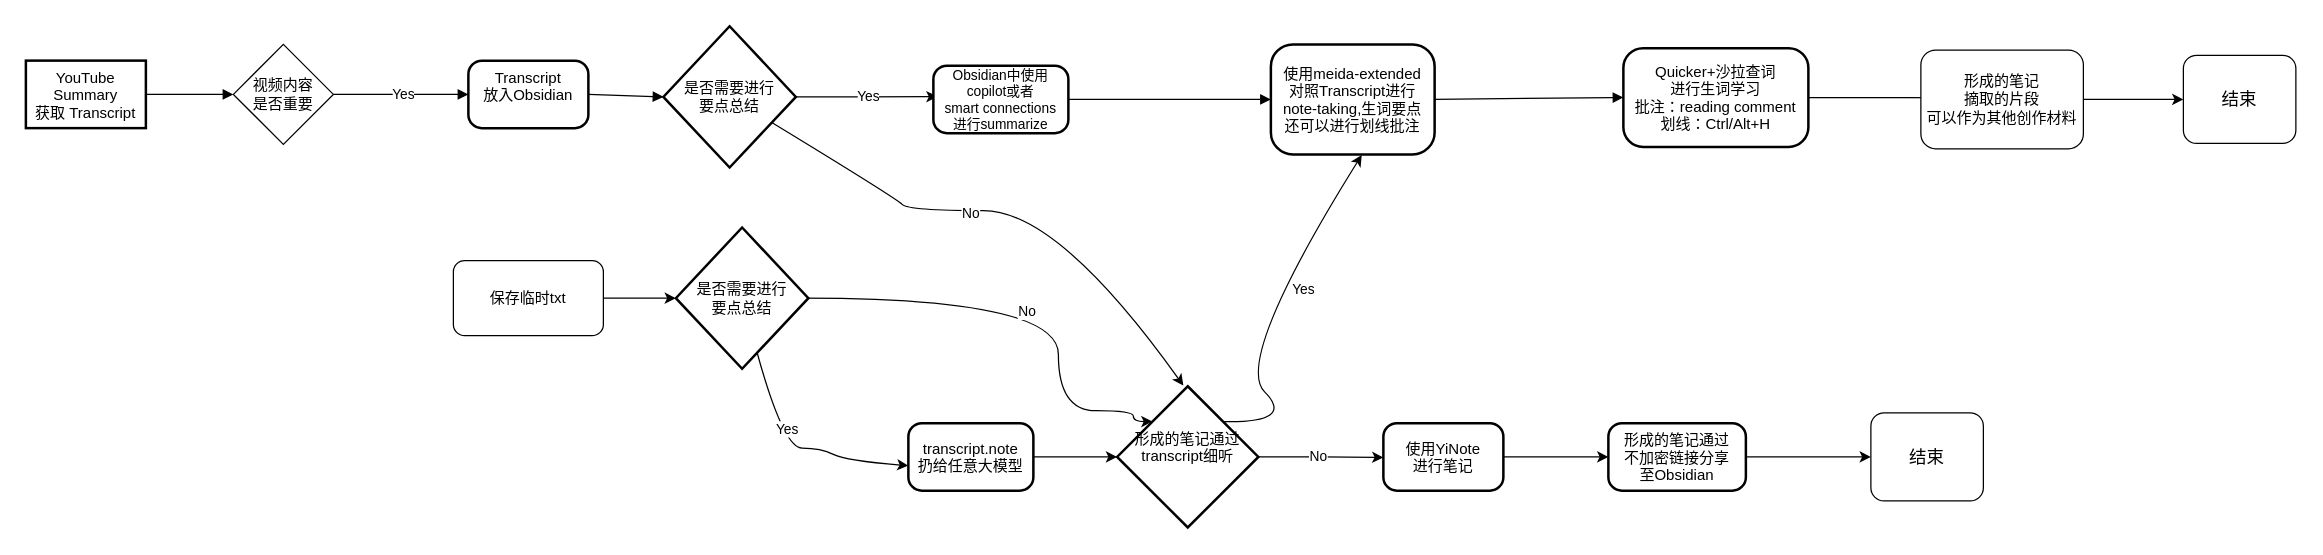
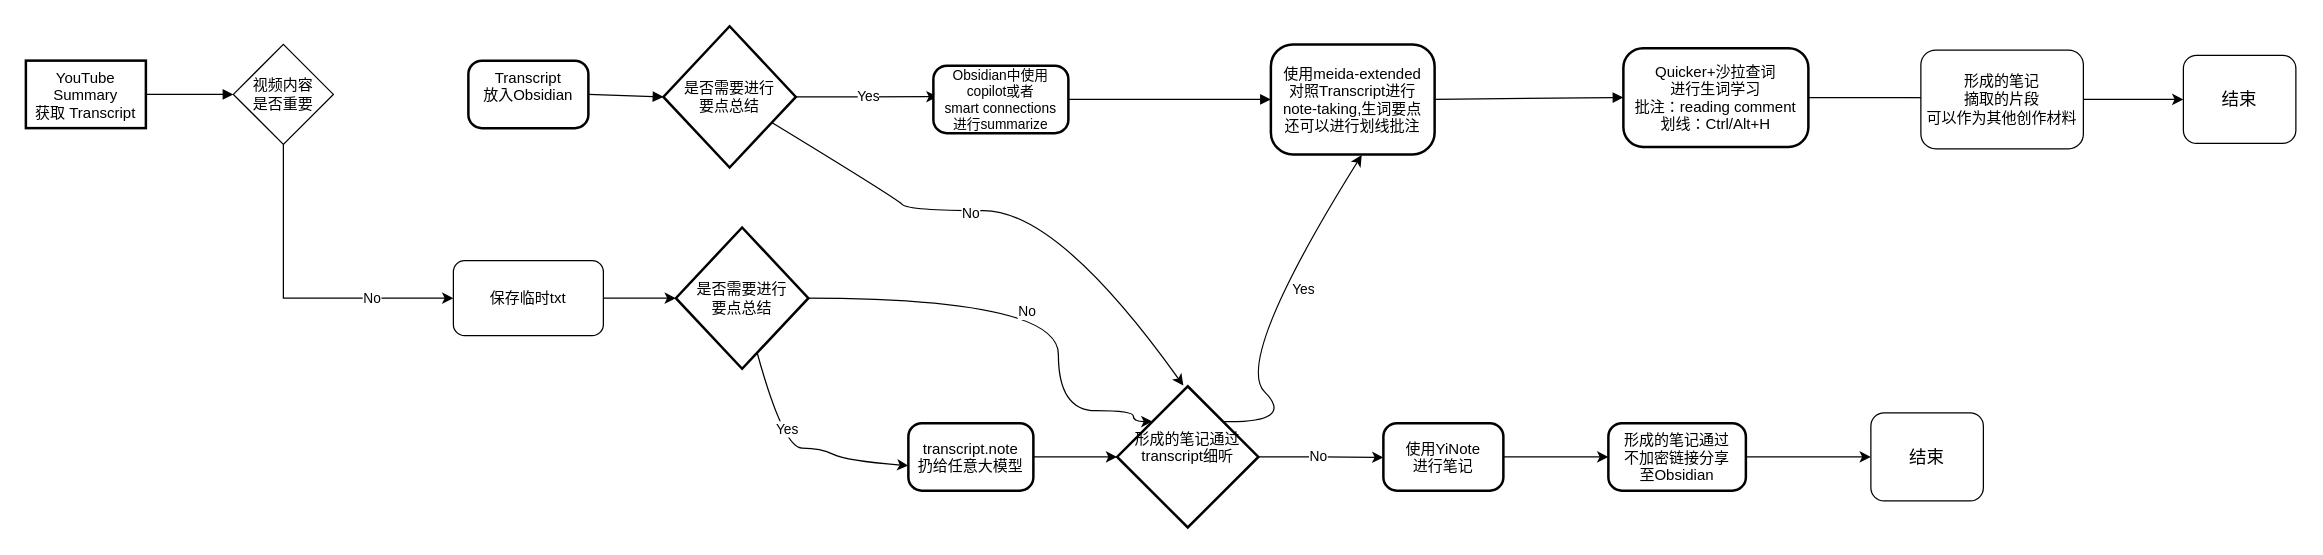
- <mxCell id="10" value="" style="curved=1;startArrow=none;endArrow=block;exitX=1;exitY=0.5;entryX=0;entryY=0.5;" parent="1" source="20" target="3" edge="1"><mxGeometry relative="1" as="geometry"><Array as="points" /></mxGeometry></mxCell>
- <mxCell id="11" value="Yes" style="edgeLabel;html=1;align=center;verticalAlign=middle;resizable=0;points=[];" parent="10" vertex="1" connectable="0"><mxGeometry x="0.015" y="1" relative="1" as="geometry"><mxPoint as="offset" /></mxGeometry></mxCell>
+ <mxCell id="18" style="edgeStyle=orthogonalEdgeStyle;rounded=0;orthogonalLoop=1;jettySize=auto;html=1;exitX=0.5;exitY=1;exitDx=0;exitDy=0;entryX=0;entryY=0.5;entryDx=0;entryDy=0;" parent="1" source="20" target="16" edge="1"><mxGeometry relative="1" as="geometry" /></mxCell>
+ <mxCell id="19" value="No" style="edgeLabel;html=1;align=center;verticalAlign=middle;resizable=0;points=[];" parent="18" vertex="1" connectable="0"><mxGeometry x="0.493" y="1" relative="1" as="geometry"><mxPoint as="offset" /></mxGeometry></mxCell>
